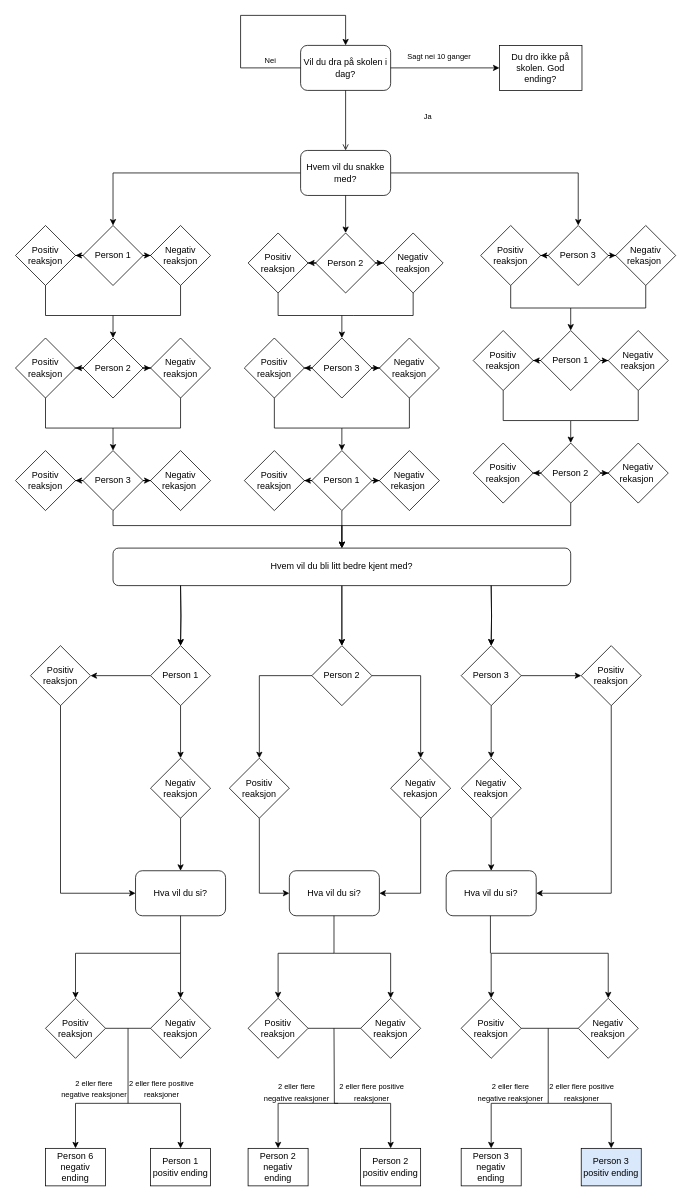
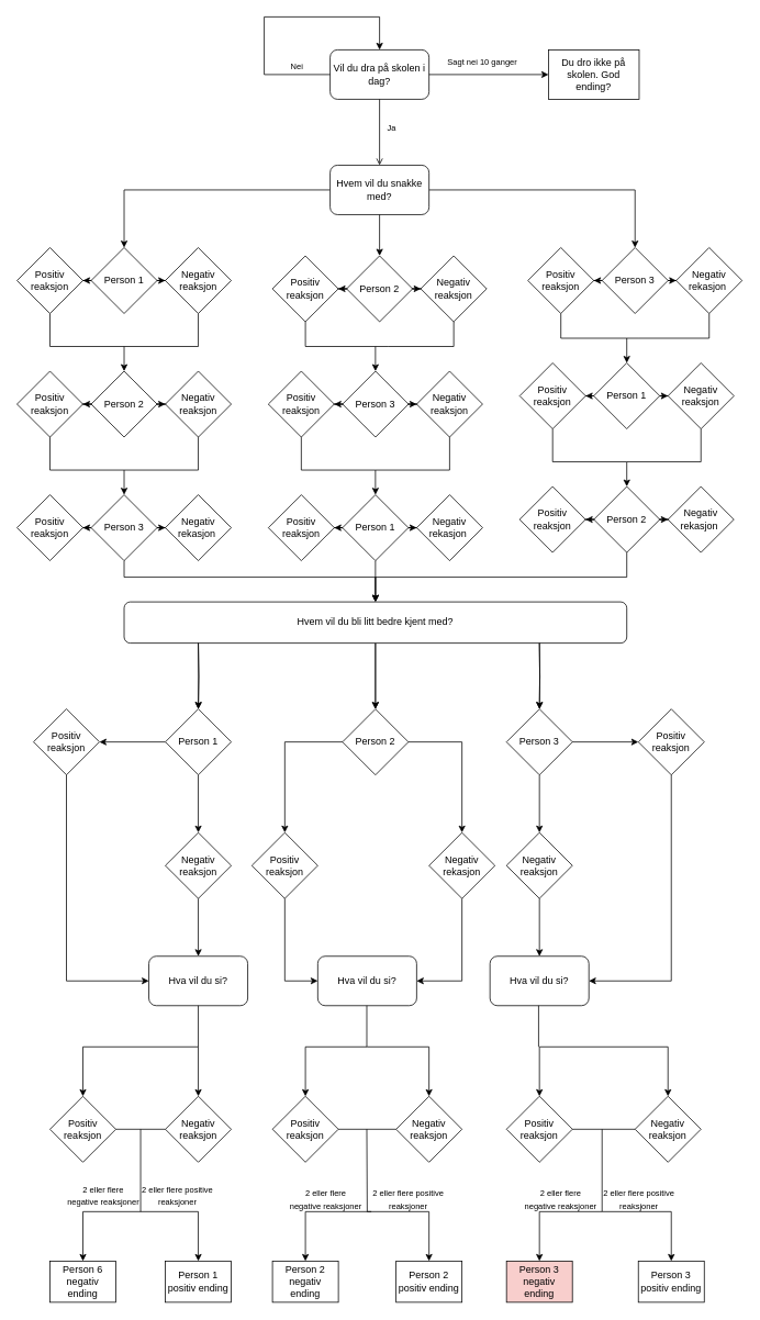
- <mxCell id="142" value="&lt;font style=&quot;font-size: 10px;&quot;&gt;Ja&lt;/font&gt;" style="text;html=1;strokeColor=none;fillColor=none;align=center;verticalAlign=middle;whiteSpace=wrap;rounded=0;" vertex="1" parent="1"><mxGeometry x="525" y="140" width="90" height="30" as="geometry" /></mxCell>
+ <mxCell id="142" value="&lt;font style=&quot;font-size: 10px;&quot;&gt;Ja&lt;/font&gt;" style="text;html=1;strokeColor=none;fillColor=none;align=center;verticalAlign=middle;whiteSpace=wrap;rounded=0;" vertex="1" parent="1"><mxGeometry x="430" y="140" width="90" height="30" as="geometry" /></mxCell>
- <mxCell id="120" value="Person 3 negativ ending" style="rounded=0;whiteSpace=wrap;html=1;" vertex="1" parent="1"><mxGeometry x="614" y="1530" width="80" height="50" as="geometry" /></mxCell>
+ <mxCell id="120" value="Person 3 negativ ending" style="rounded=0;whiteSpace=wrap;html=1;fillColor=#f8cecc;" vertex="1" parent="1"><mxGeometry x="614" y="1530" width="80" height="50" as="geometry" /></mxCell>
- <mxCell id="121" value="Person 3 positiv ending" style="rounded=0;whiteSpace=wrap;html=1;fillColor=#dae8fc;" vertex="1" parent="1"><mxGeometry x="774" y="1530" width="80" height="50" as="geometry" /></mxCell>
+ <mxCell id="121" value="Person 3 positiv ending" style="rounded=0;whiteSpace=wrap;html=1;" vertex="1" parent="1"><mxGeometry x="774" y="1530" width="80" height="50" as="geometry" /></mxCell>
